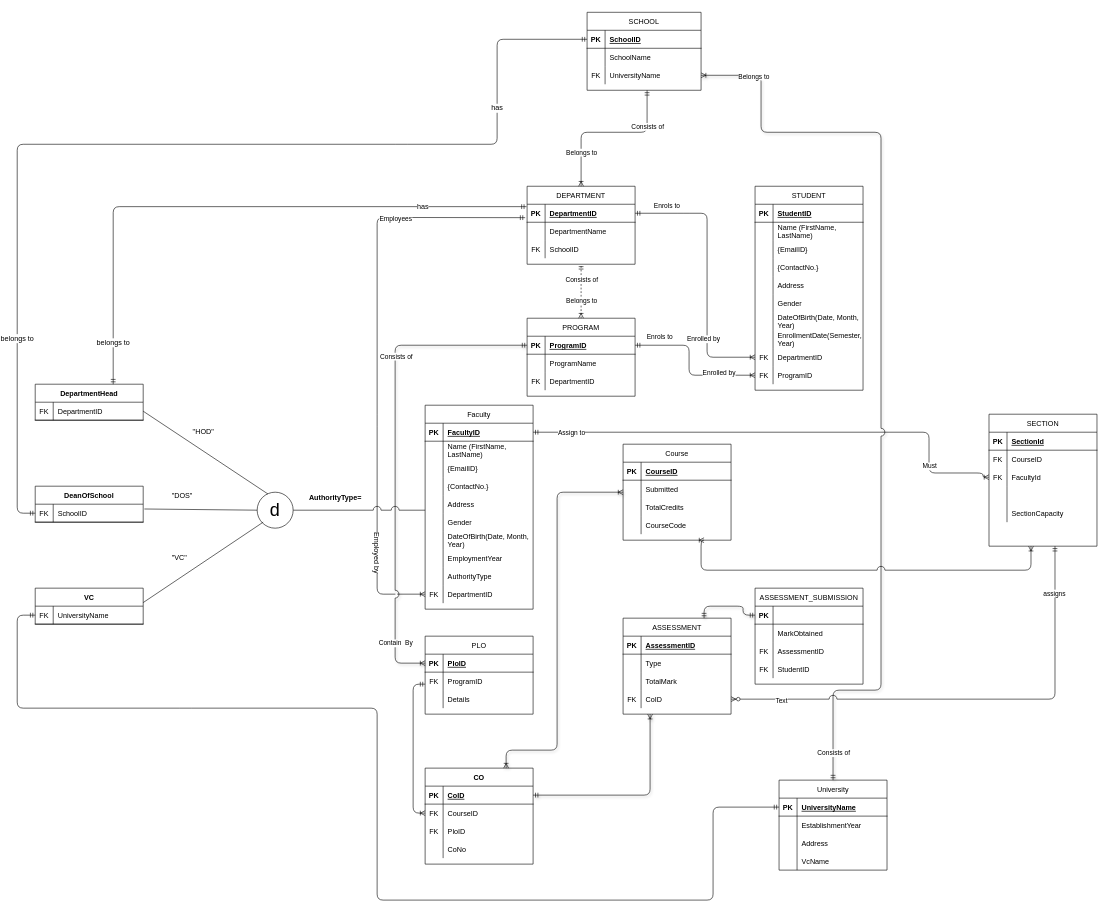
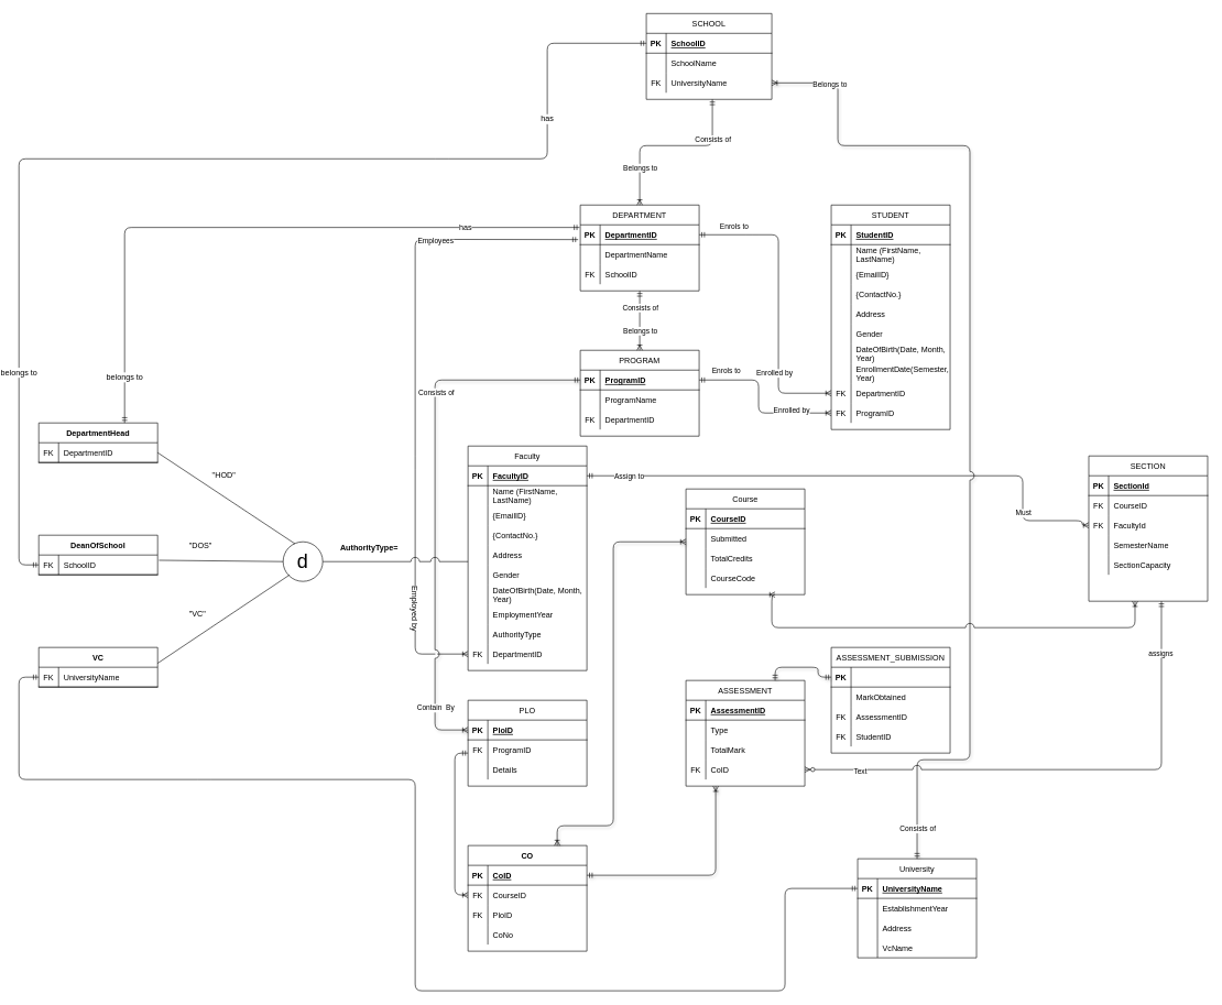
- <mxCell id="106" value="" style="endArrow=ERmandOne;html=1;endFill=0;startArrow=ERoneToMany;startFill=0;exitX=0.5;exitY=0;exitDx=0;exitDy=0;entryX=0.5;entryY=1;entryDx=0;entryDy=0;dashed=1;" parent="1" source="93" target="33" edge="1"><mxGeometry width="50" height="50" relative="1" as="geometry"><mxPoint x="950" y="524" as="sourcePoint" /><mxPoint x="947" y="450" as="targetPoint" /><Array as="points" /></mxGeometry></mxCell>
+ <mxCell id="106" value="" style="endArrow=ERmandOne;html=1;endFill=0;startArrow=ERoneToMany;startFill=0;exitX=0.5;exitY=0;exitDx=0;exitDy=0;entryX=0.5;entryY=1;entryDx=0;entryDy=0;" parent="1" source="93" target="33" edge="1"><mxGeometry width="50" height="50" relative="1" as="geometry"><mxPoint x="950" y="524" as="sourcePoint" /><mxPoint x="947" y="450" as="targetPoint" /><Array as="points" /></mxGeometry></mxCell>
+ <mxCell id="213" value="SemesterName" style="shape=partialRectangle;connectable=0;fillColor=none;top=0;left=0;bottom=0;right=0;align=left;spacingLeft=6;overflow=hidden;" parent="211" vertex="1"><mxGeometry x="30" width="150" height="30" as="geometry" /></mxCell>
